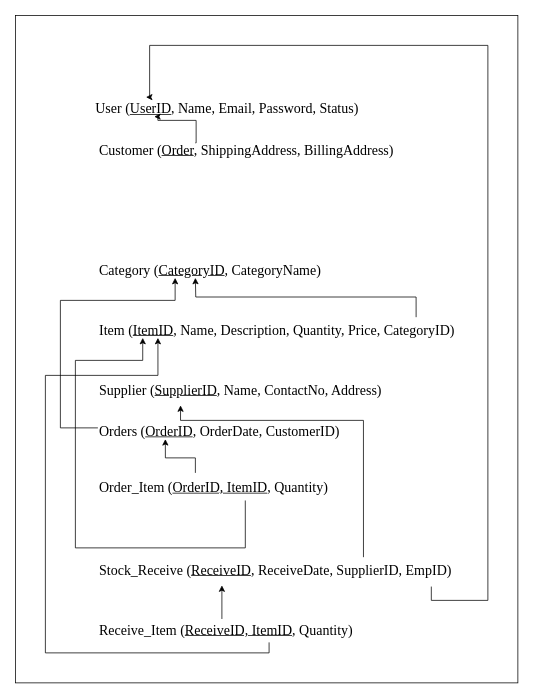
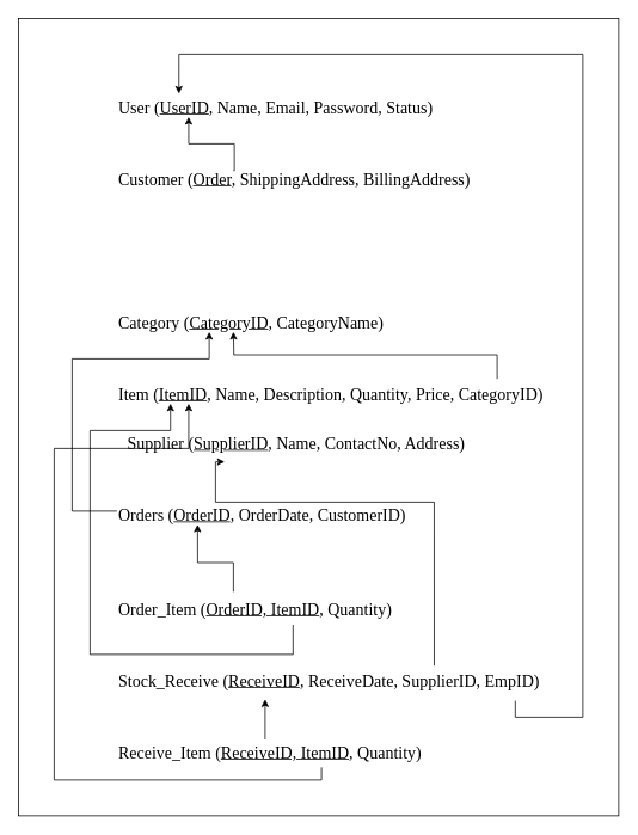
- <mxCell id="2" value="&lt;div style=&quot;&quot;&gt;&lt;span style=&quot;font-size: 14pt; background-color: transparent; color: light-dark(rgb(0, 0, 0), rgb(255, 255, 255));&quot;&gt;User (&lt;/span&gt;&lt;u style=&quot;font-size: 14pt; background-color: transparent; color: light-dark(rgb(0, 0, 0), rgb(255, 255, 255));&quot;&gt;UserID&lt;/u&gt;&lt;span style=&quot;font-size: 14pt; background-color: transparent; color: light-dark(rgb(0, 0, 0), rgb(255, 255, 255));&quot;&gt;, Name, Email, Password, Status)&lt;/span&gt;&lt;/div&gt;" style="text;html=1;align=left;verticalAlign=middle;whiteSpace=wrap;rounded=0;fontFamily=Times New Roman;" vertex="1" parent="1"><mxGeometry x="125" y="125" width="520" height="40" as="geometry" /></mxCell>
+ <mxCell id="2" value="&lt;div style=&quot;&quot;&gt;&lt;span style=&quot;font-size: 14pt; background-color: transparent; color: light-dark(rgb(0, 0, 0), rgb(255, 255, 255));&quot;&gt;User (&lt;/span&gt;&lt;u style=&quot;font-size: 14pt; background-color: transparent; color: light-dark(rgb(0, 0, 0), rgb(255, 255, 255));&quot;&gt;UserID&lt;/u&gt;&lt;span style=&quot;font-size: 14pt; background-color: transparent; color: light-dark(rgb(0, 0, 0), rgb(255, 255, 255));&quot;&gt;, Name, Email, Password, Status)&lt;/span&gt;&lt;/div&gt;" style="text;html=1;align=left;verticalAlign=middle;whiteSpace=wrap;rounded=0;fontFamily=Times New Roman;" vertex="1" parent="1"><mxGeometry x="130" y="100" width="520" height="40" as="geometry" /></mxCell>
- <mxCell id="7" value="&lt;div style=&quot;&quot;&gt;&lt;p class=&quot;MsoNormal&quot; style=&quot;mso-margin-top-alt:auto;mso-margin-bottom-alt:auto;&lt;br/&gt;margin-left:1.0in;mso-pagination:widow-orphan&quot;&gt;&lt;span style=&quot;font-size:14.0pt;&lt;br/&gt;font-family:&amp;quot;Times New Roman&amp;quot;,serif;mso-fareast-font-family:&amp;quot;Times New Roman&amp;quot;;&lt;br/&gt;mso-bidi-language:AR-SA&quot;&gt;Supplier (&lt;u&gt;SupplierID&lt;/u&gt;, Name, ContactNo, Address)&lt;/span&gt;&lt;/p&gt;&lt;/div&gt;" style="text;html=1;align=left;verticalAlign=middle;whiteSpace=wrap;rounded=0;fontFamily=Times New Roman;" vertex="1" parent="1"><mxGeometry x="130" y="500" width="520" height="40" as="geometry" /></mxCell>
+ <mxCell id="7" value="&lt;div style=&quot;&quot;&gt;&lt;p class=&quot;MsoNormal&quot; style=&quot;mso-margin-top-alt:auto;mso-margin-bottom-alt:auto;&lt;br/&gt;margin-left:1.0in;mso-pagination:widow-orphan&quot;&gt;&lt;span style=&quot;font-size:14.0pt;&lt;br/&gt;font-family:&amp;quot;Times New Roman&amp;quot;,serif;mso-fareast-font-family:&amp;quot;Times New Roman&amp;quot;;&lt;br/&gt;mso-bidi-language:AR-SA&quot;&gt;Supplier (&lt;u&gt;SupplierID&lt;/u&gt;, Name, ContactNo, Address)&lt;/span&gt;&lt;/p&gt;&lt;/div&gt;" style="text;html=1;align=left;verticalAlign=middle;whiteSpace=wrap;rounded=0;fontFamily=Times New Roman;" vertex="1" parent="1"><mxGeometry x="140" y="475" width="520" height="40" as="geometry" /></mxCell>
- <mxCell id="9" value="&lt;div style=&quot;&quot;&gt;&lt;p class=&quot;MsoNormal&quot; style=&quot;mso-margin-top-alt:auto;mso-margin-bottom-alt:auto;&lt;br/&gt;margin-left:1.0in;mso-pagination:widow-orphan&quot;&gt;&lt;span style=&quot;font-size:14.0pt;&lt;br/&gt;font-family:&amp;quot;Times New Roman&amp;quot;,serif;mso-fareast-font-family:&amp;quot;Times New Roman&amp;quot;;&lt;br/&gt;mso-bidi-language:AR-SA&quot;&gt;Order_Item (&lt;u&gt;OrderID, ItemID&lt;/u&gt;, Quantity)&lt;/span&gt;&lt;/p&gt;&lt;/div&gt;" style="text;html=1;align=left;verticalAlign=middle;whiteSpace=wrap;rounded=0;fontFamily=Times New Roman;" vertex="1" parent="1"><mxGeometry x="130" y="630" width="520" height="40" as="geometry" /></mxCell>
+ <mxCell id="9" value="&lt;div style=&quot;&quot;&gt;&lt;p class=&quot;MsoNormal&quot; style=&quot;mso-margin-top-alt:auto;mso-margin-bottom-alt:auto;&lt;br/&gt;margin-left:1.0in;mso-pagination:widow-orphan&quot;&gt;&lt;span style=&quot;font-size:14.0pt;&lt;br/&gt;font-family:&amp;quot;Times New Roman&amp;quot;,serif;mso-fareast-font-family:&amp;quot;Times New Roman&amp;quot;;&lt;br/&gt;mso-bidi-language:AR-SA&quot;&gt;Order_Item (&lt;u&gt;OrderID, ItemID&lt;/u&gt;, Quantity)&lt;/span&gt;&lt;/p&gt;&lt;/div&gt;" style="text;html=1;align=left;verticalAlign=middle;whiteSpace=wrap;rounded=0;fontFamily=Times New Roman;" vertex="1" parent="1"><mxGeometry x="130" y="660" width="520" height="40" as="geometry" /></mxCell>
